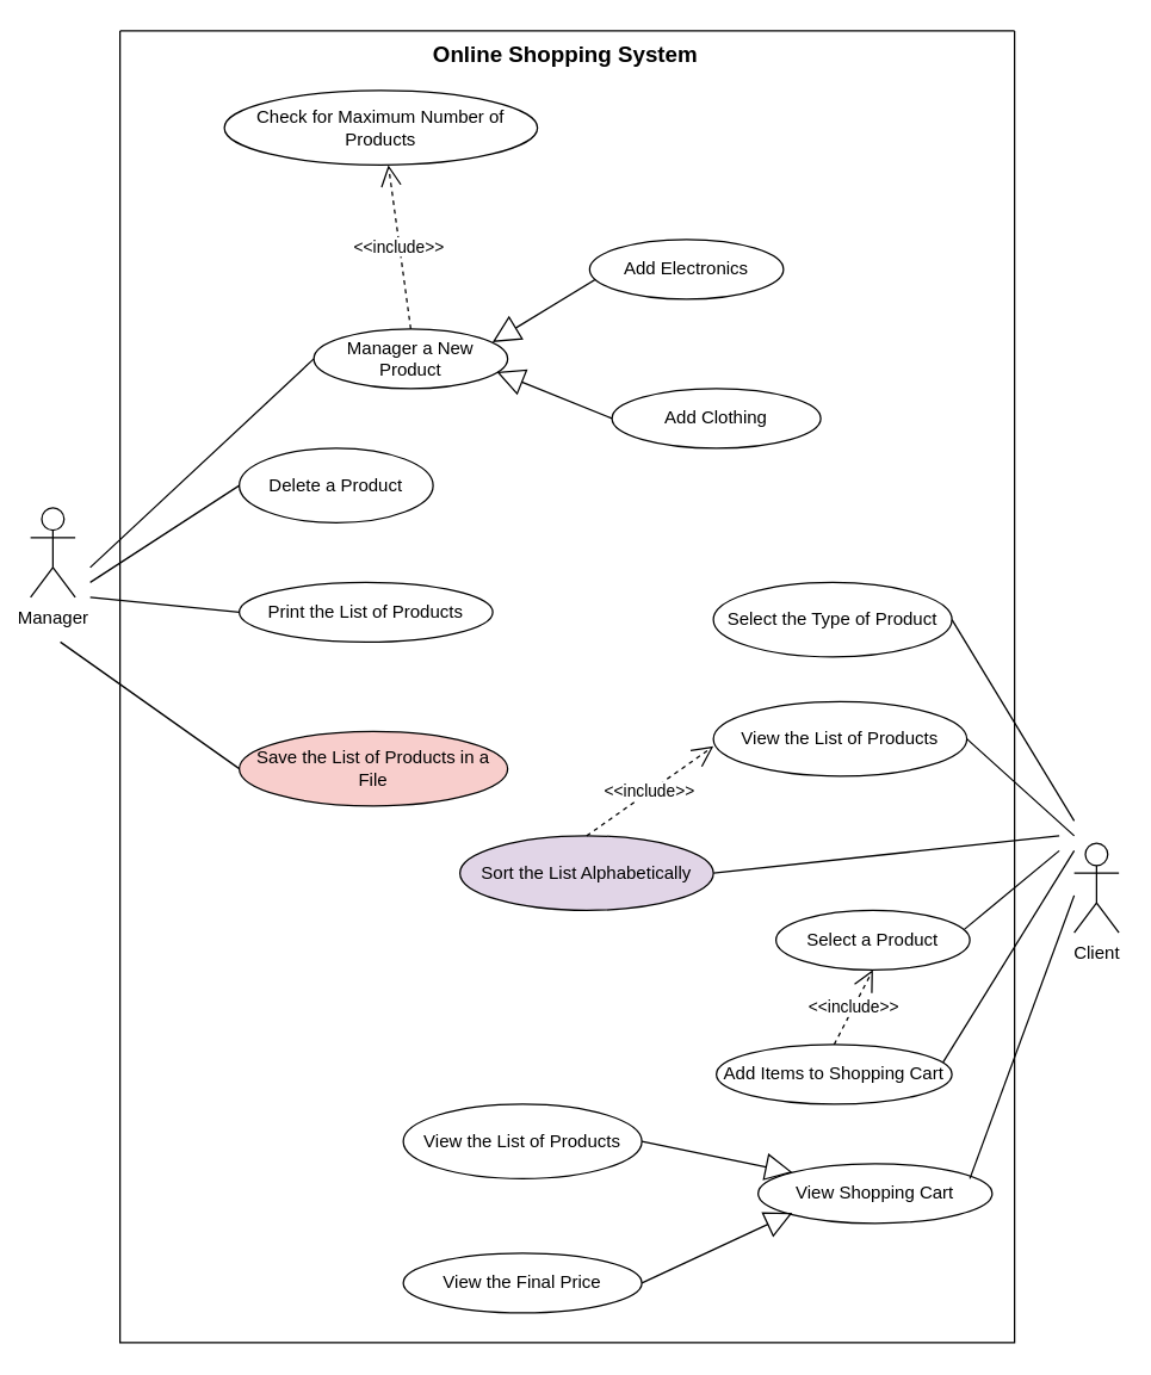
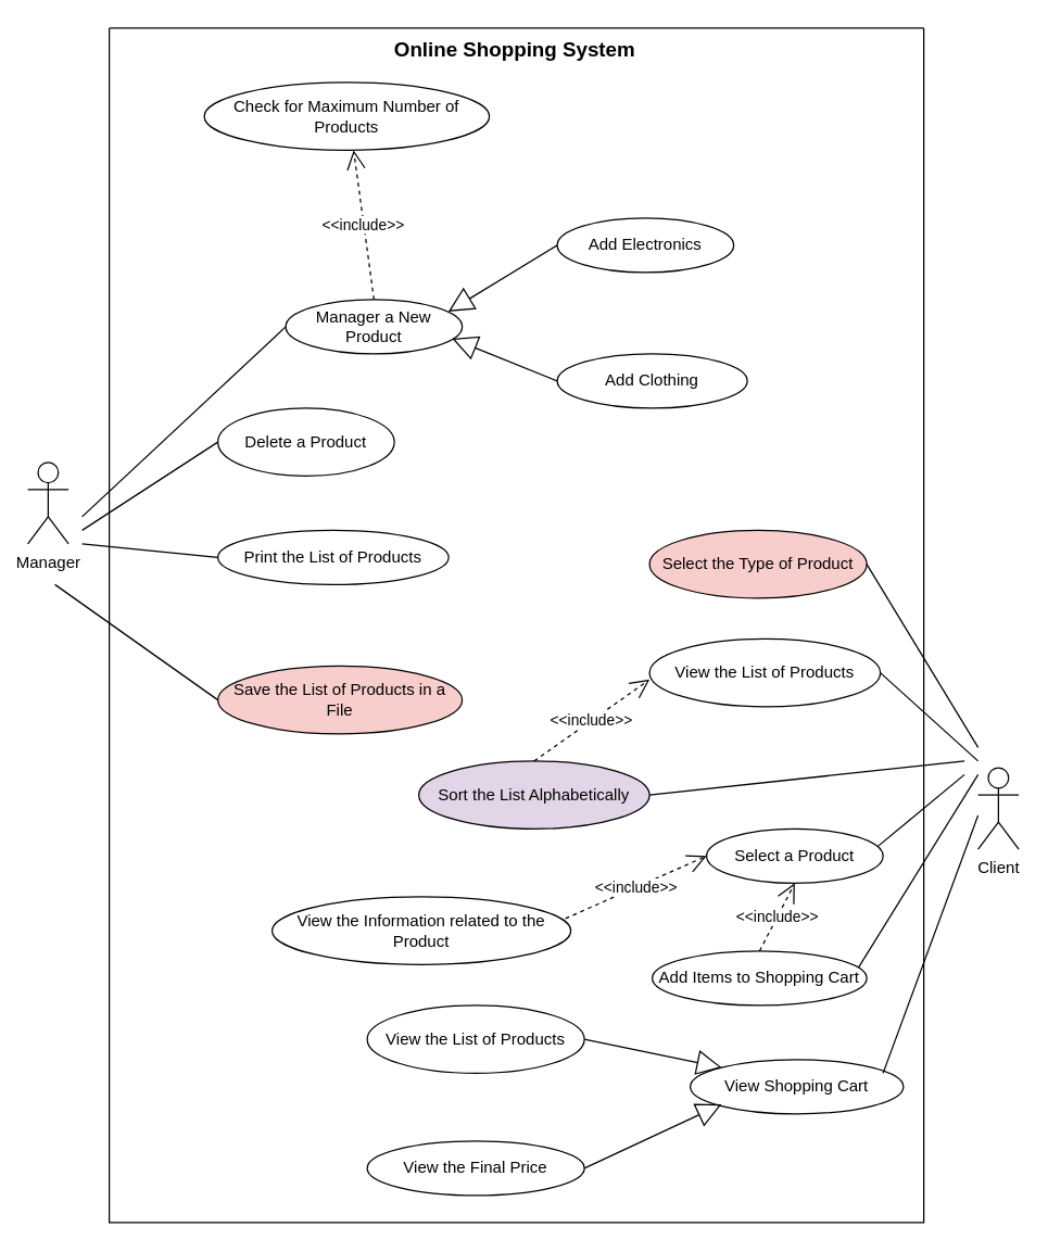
- <mxCell id="7" value="Add Electronics" style="ellipse;whiteSpace=wrap;html=1;" vertex="1" parent="2"><mxGeometry x="315" y="140" width="130" height="40" as="geometry" /></mxCell>
+ <mxCell id="7" value="Add Electronics" style="ellipse;whiteSpace=wrap;html=1;" vertex="1" parent="2"><mxGeometry x="330" y="140" width="130" height="40" as="geometry" /></mxCell>
- <mxCell id="15" value="Select the Type of Product" style="ellipse;whiteSpace=wrap;html=1;" vertex="1" parent="2"><mxGeometry x="398" y="370" width="160" height="50" as="geometry" /></mxCell>
+ <mxCell id="15" value="Select the Type of Product" style="ellipse;whiteSpace=wrap;html=1;fillColor=#f8cecc;" vertex="1" parent="2"><mxGeometry x="398" y="370" width="160" height="50" as="geometry" /></mxCell>
+ <mxCell id="26" value="&amp;lt;&amp;lt;include&amp;gt;&amp;gt;" style="endArrow=open;endSize=12;dashed=1;html=1;rounded=0;exitX=0.982;exitY=0.32;exitDx=0;exitDy=0;exitPerimeter=0;entryX=0;entryY=0.5;entryDx=0;entryDy=0;" edge="1" parent="2" source="25" target="22"><mxGeometry x="0.003" width="160" relative="1" as="geometry"><mxPoint x="267" y="700" as="sourcePoint" /><mxPoint x="410" y="630" as="targetPoint" /><mxPoint as="offset" /></mxGeometry></mxCell>
+ <mxCell id="25" value="View the Information related to the Product" style="ellipse;whiteSpace=wrap;html=1;" vertex="1" parent="2"><mxGeometry x="120" y="640" width="220" height="50" as="geometry" /></mxCell>
